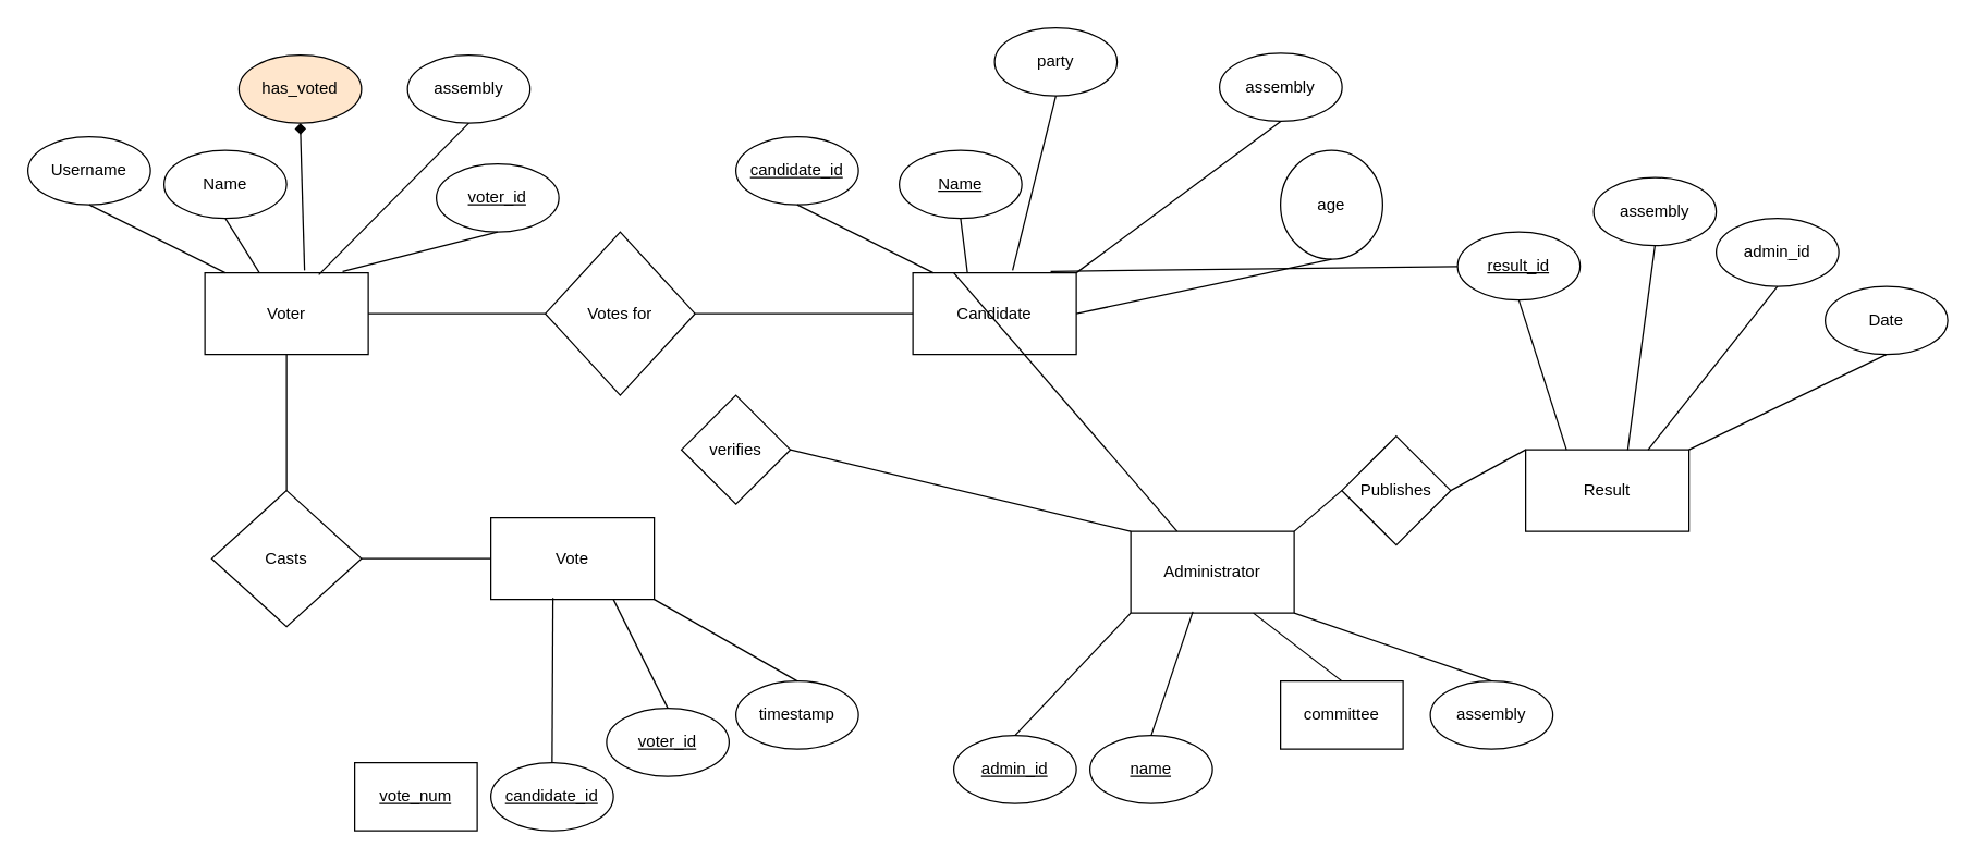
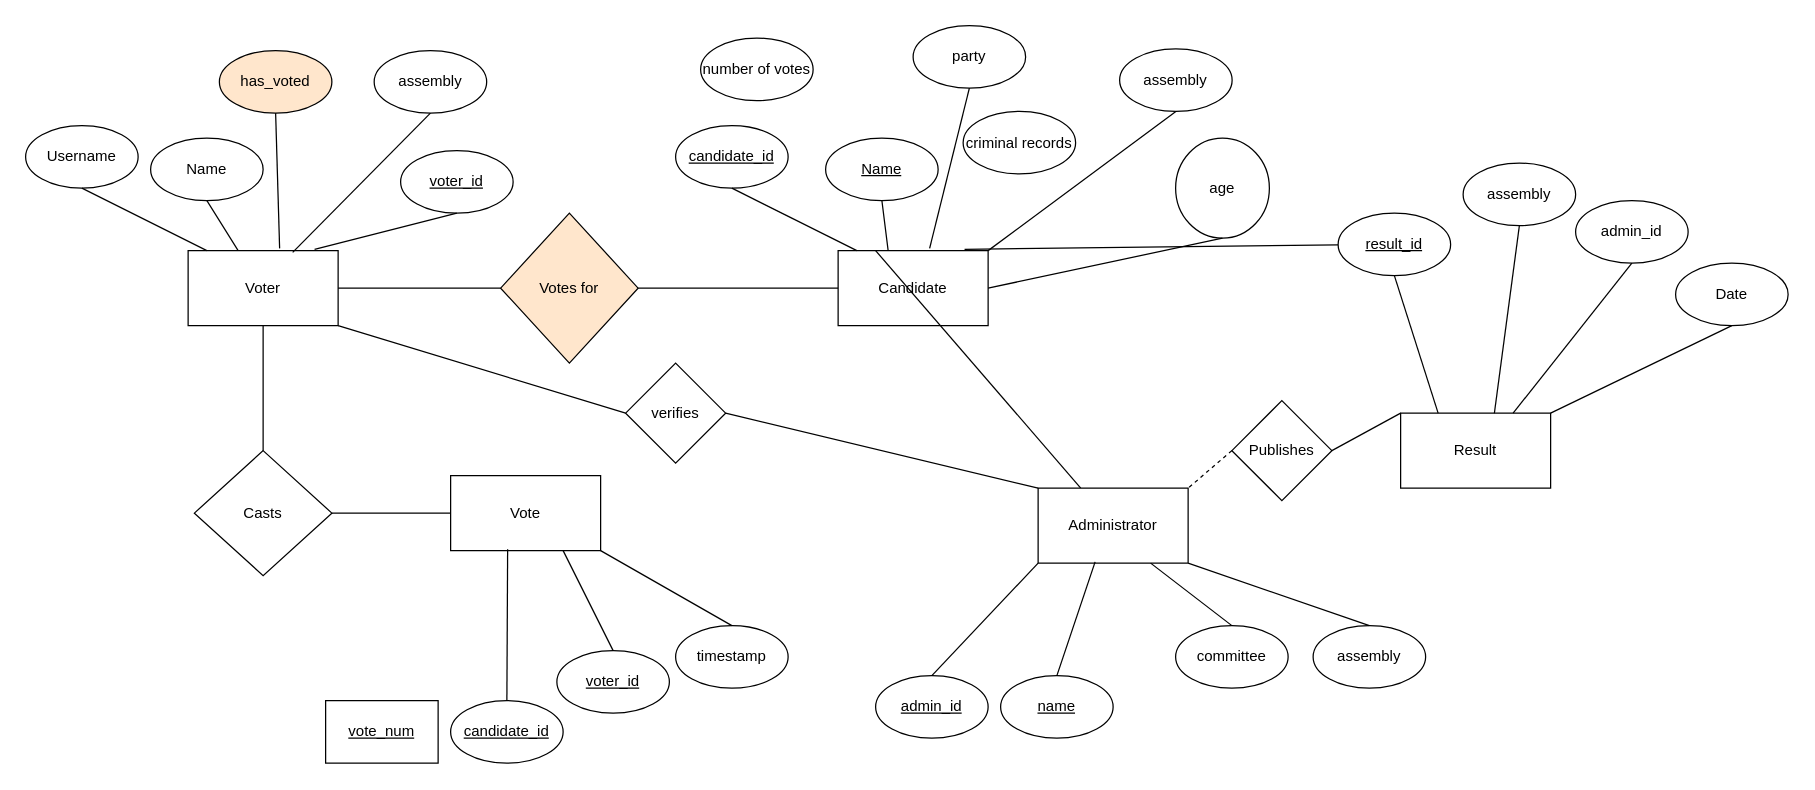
+ <mxCell id="36" value="number of votes" style="ellipse;whiteSpace=wrap;html=1;" parent="1" vertex="1"><mxGeometry x="560" y="30" width="90" height="50" as="geometry" /></mxCell>
- <mxCell id="10" value="" style="endArrow=diamond;html=1;entryX=0.5;entryY=1;entryDx=0;entryDy=0;exitX=0.61;exitY=-0.03;exitDx=0;exitDy=0;exitPerimeter=0;" parent="1" source="3" target="7" edge="1"><mxGeometry width="50" height="50" relative="1" as="geometry"><mxPoint x="210" y="220" as="sourcePoint" /><mxPoint x="200" y="190" as="targetPoint" /></mxGeometry></mxCell>
+ <mxCell id="10" value="" style="endArrow=none;html=1;entryX=0.5;entryY=1;entryDx=0;entryDy=0;exitX=0.61;exitY=-0.03;exitDx=0;exitDy=0;exitPerimeter=0;" parent="1" source="3" target="7" edge="1"><mxGeometry width="50" height="50" relative="1" as="geometry"><mxPoint x="210" y="220" as="sourcePoint" /><mxPoint x="200" y="190" as="targetPoint" /></mxGeometry></mxCell>
+ <mxCell id="27" value="criminal records" style="ellipse;whiteSpace=wrap;html=1;" parent="1" vertex="1"><mxGeometry x="770" y="88.62" width="90" height="50" as="geometry" /></mxCell>
- <mxCell id="2" value="Votes for" style="rhombus;whiteSpace=wrap;html=1;" parent="1" vertex="1"><mxGeometry x="400" y="170" width="110" height="120" as="geometry" /></mxCell>
+ <mxCell id="2" value="Votes for" style="rhombus;whiteSpace=wrap;html=1;fillColor=#ffe6cc;" parent="1" vertex="1"><mxGeometry x="400" y="170" width="110" height="120" as="geometry" /></mxCell>
+ <mxCell id="53" value="" style="endArrow=none;html=1;entryX=0;entryY=0.5;entryDx=0;entryDy=0;exitX=1;exitY=1;exitDx=0;exitDy=0;" parent="1" source="3" target="51" edge="1"><mxGeometry width="50" height="50" relative="1" as="geometry"><mxPoint x="690" y="250" as="sourcePoint" /><mxPoint x="530" y="250" as="targetPoint" /></mxGeometry></mxCell>
- <mxCell id="64" value="" style="endArrow=none;html=1;entryX=1;entryY=0;entryDx=0;entryDy=0;exitX=0;exitY=0.5;exitDx=0;exitDy=0;" edge="1" parent="1" source="63" target="38"><mxGeometry width="50" height="50" relative="1" as="geometry"><mxPoint x="815" y="390" as="sourcePoint" /><mxPoint x="960" y="420" as="targetPoint" /></mxGeometry></mxCell>
+ <mxCell id="64" value="" style="endArrow=none;html=1;entryX=1;entryY=0;entryDx=0;entryDy=0;exitX=0;exitY=0.5;exitDx=0;exitDy=0;dashed=1;" edge="1" parent="1" source="63" target="38"><mxGeometry width="50" height="50" relative="1" as="geometry"><mxPoint x="815" y="390" as="sourcePoint" /><mxPoint x="960" y="420" as="targetPoint" /></mxGeometry></mxCell>
- <mxCell id="41" value="committee" style="whiteSpace=wrap;html=1;rounded=0;" parent="1" vertex="1"><mxGeometry x="940" y="500" width="90" height="50" as="geometry" /></mxCell>
+ <mxCell id="41" value="committee" style="ellipse;whiteSpace=wrap;html=1;" parent="1" vertex="1"><mxGeometry x="940" y="500" width="90" height="50" as="geometry" /></mxCell>
